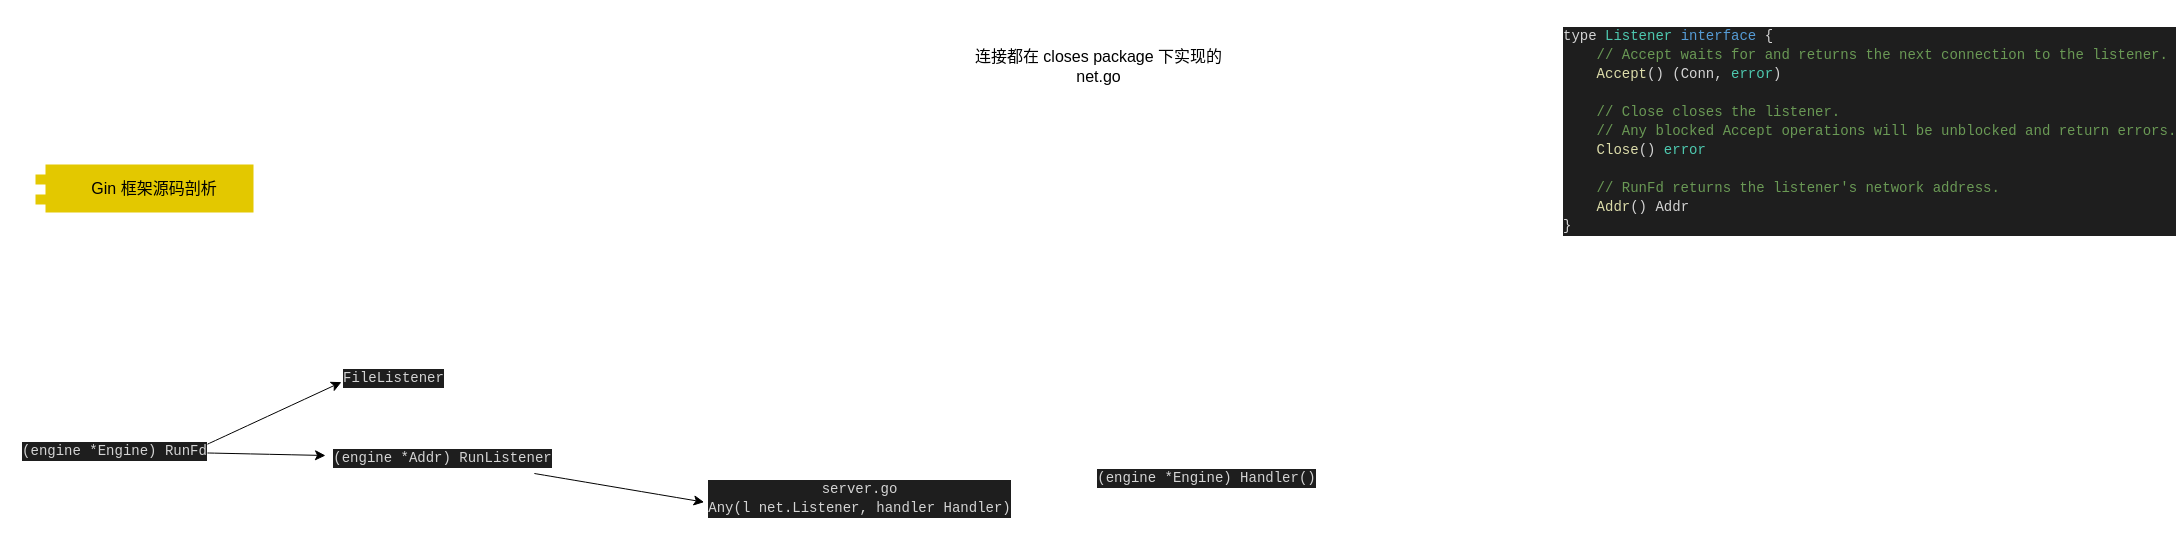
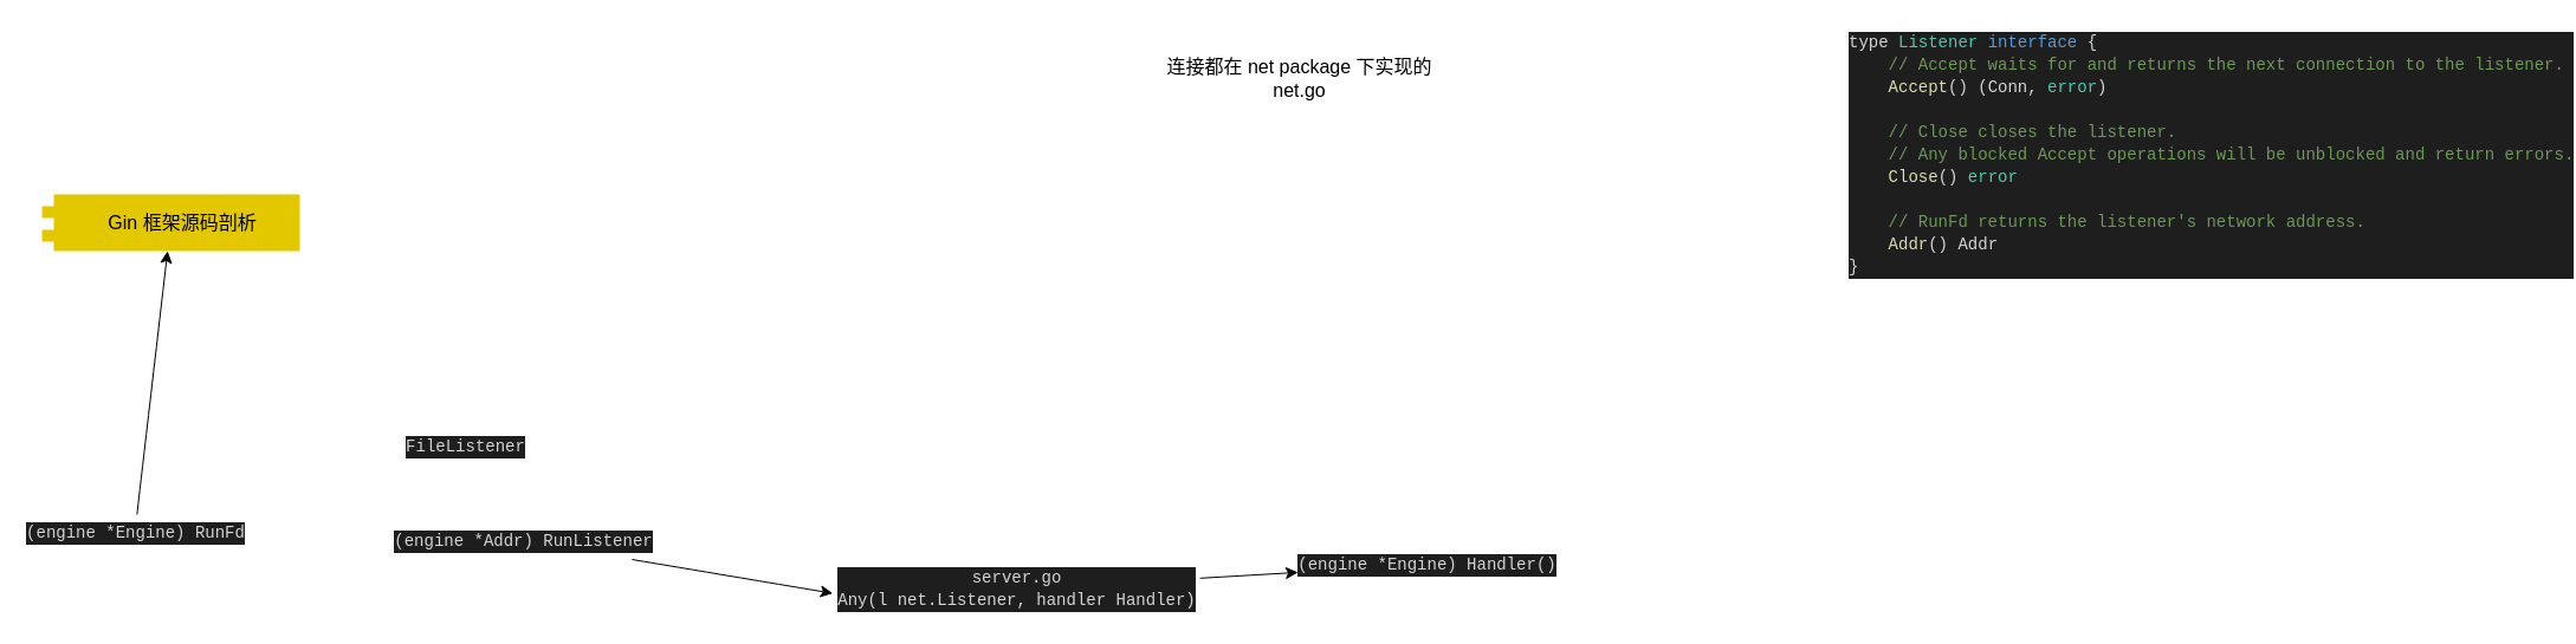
- <mxCell id="13" value="连接都在 closes package 下实现的&lt;br&gt;net.go&lt;br&gt;" style="text;html=1;align=center;verticalAlign=middle;resizable=0;points=[];autosize=1;strokeColor=none;fillColor=none;fontSize=16;" vertex="1" parent="1"><mxGeometry x="977" y="41" width="242" height="50" as="geometry" /></mxCell>
+ <mxCell id="13" value="连接都在 net package 下实现的&lt;br&gt;net.go&lt;br&gt;" style="text;html=1;align=center;verticalAlign=middle;resizable=0;points=[];autosize=1;strokeColor=none;fillColor=none;fontSize=16;" vertex="1" parent="1"><mxGeometry x="977" y="41" width="242" height="50" as="geometry" /></mxCell>
- <mxCell id="4" style="edgeStyle=none;curved=1;rounded=0;orthogonalLoop=1;jettySize=auto;html=1;fontSize=12;startSize=8;endSize=8;exitX=1;exitY=0.28;exitDx=0;exitDy=0;exitPerimeter=0;entryX=0.027;entryY=0.634;entryDx=0;entryDy=0;entryPerimeter=0;" edge="1" parent="1" source="5" target="8"><mxGeometry relative="1" as="geometry" /></mxCell>
- <mxCell id="3" style="edgeStyle=none;curved=1;rounded=0;orthogonalLoop=1;jettySize=auto;html=1;fontSize=12;startSize=8;endSize=8;" edge="1" parent="1" source="5" target="7"><mxGeometry relative="1" as="geometry" /></mxCell>
+ <mxCell id="3" style="edgeStyle=none;curved=1;rounded=0;orthogonalLoop=1;jettySize=auto;html=1;fontSize=12;startSize=8;endSize=8;" edge="1" parent="1" source="5" target="2"><mxGeometry relative="1" as="geometry" /></mxCell>
+ <mxCell id="10" style="edgeStyle=none;curved=1;rounded=0;orthogonalLoop=1;jettySize=auto;html=1;fontSize=12;startSize=8;endSize=8;" edge="1" parent="1" source="11" target="9"><mxGeometry relative="1" as="geometry" /></mxCell>
